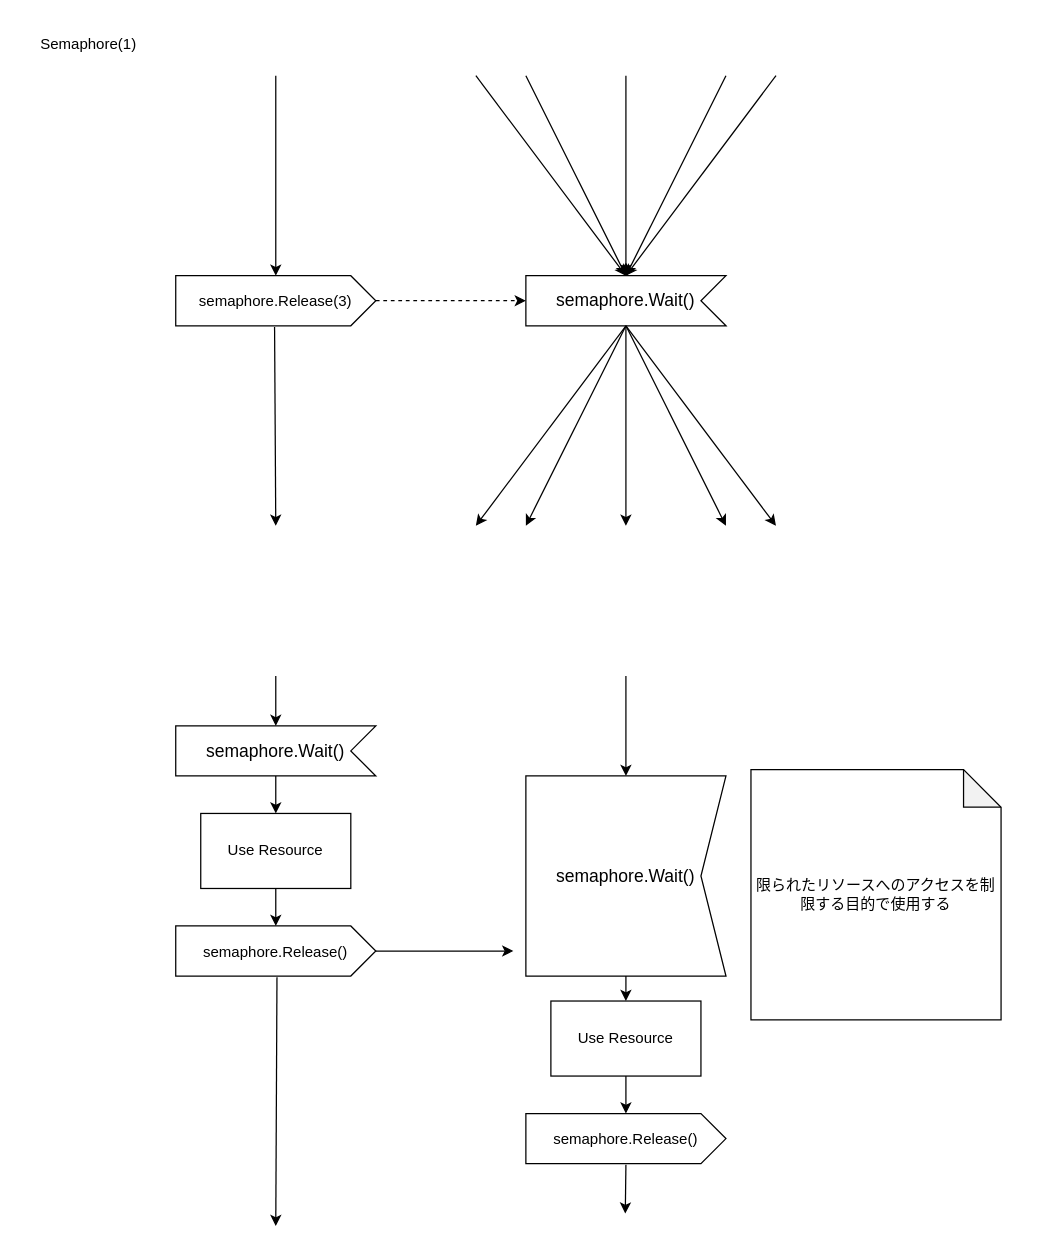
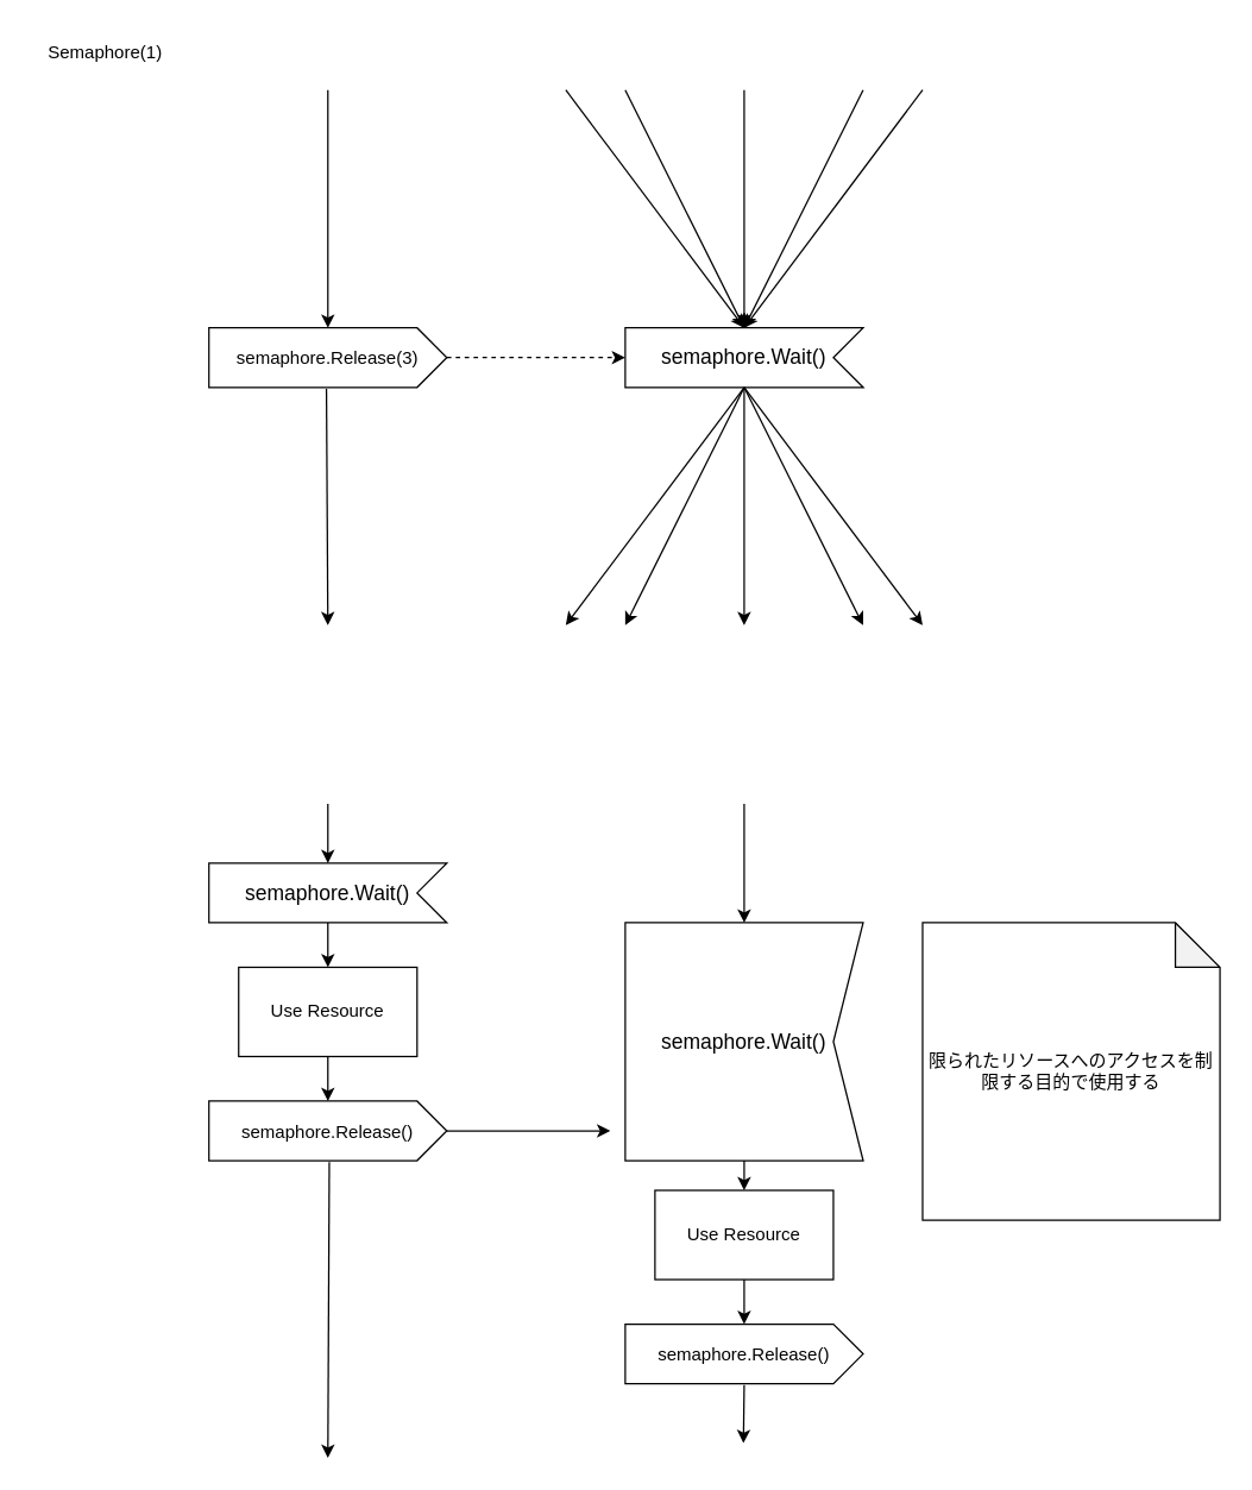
- <mxCell id="33" value="限られたリソースへのアクセスを制限する目的で使用する" style="shape=note;whiteSpace=wrap;html=1;backgroundOutline=1;darkOpacity=0.05;" vertex="1" parent="1"><mxGeometry x="600" y="615" width="200" height="200" as="geometry" /></mxCell>
+ <mxCell id="33" value="限られたリソースへのアクセスを制限する目的で使用する" style="shape=note;whiteSpace=wrap;html=1;backgroundOutline=1;darkOpacity=0.05;" vertex="1" parent="1"><mxGeometry x="620" y="620" width="200" height="200" as="geometry" /></mxCell>
